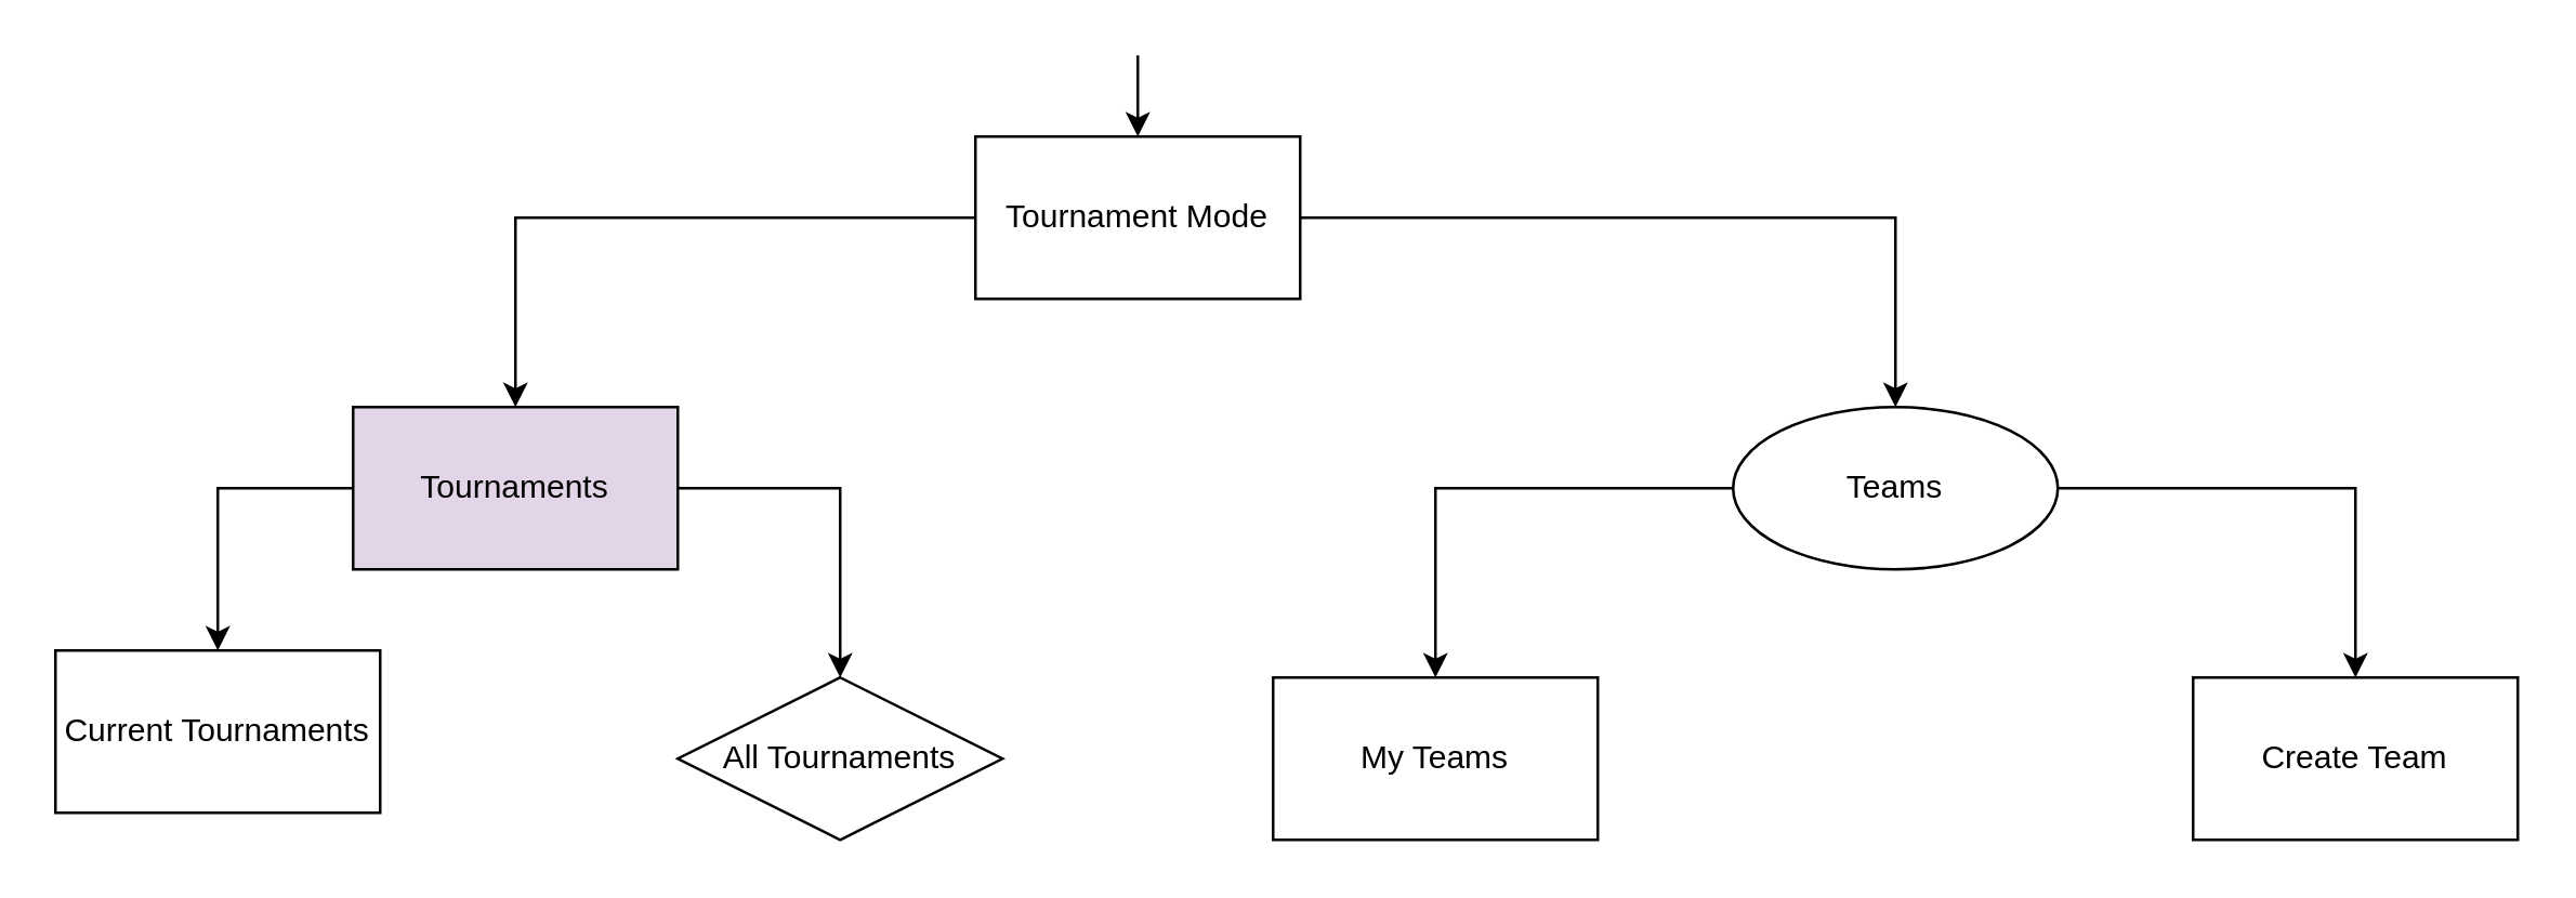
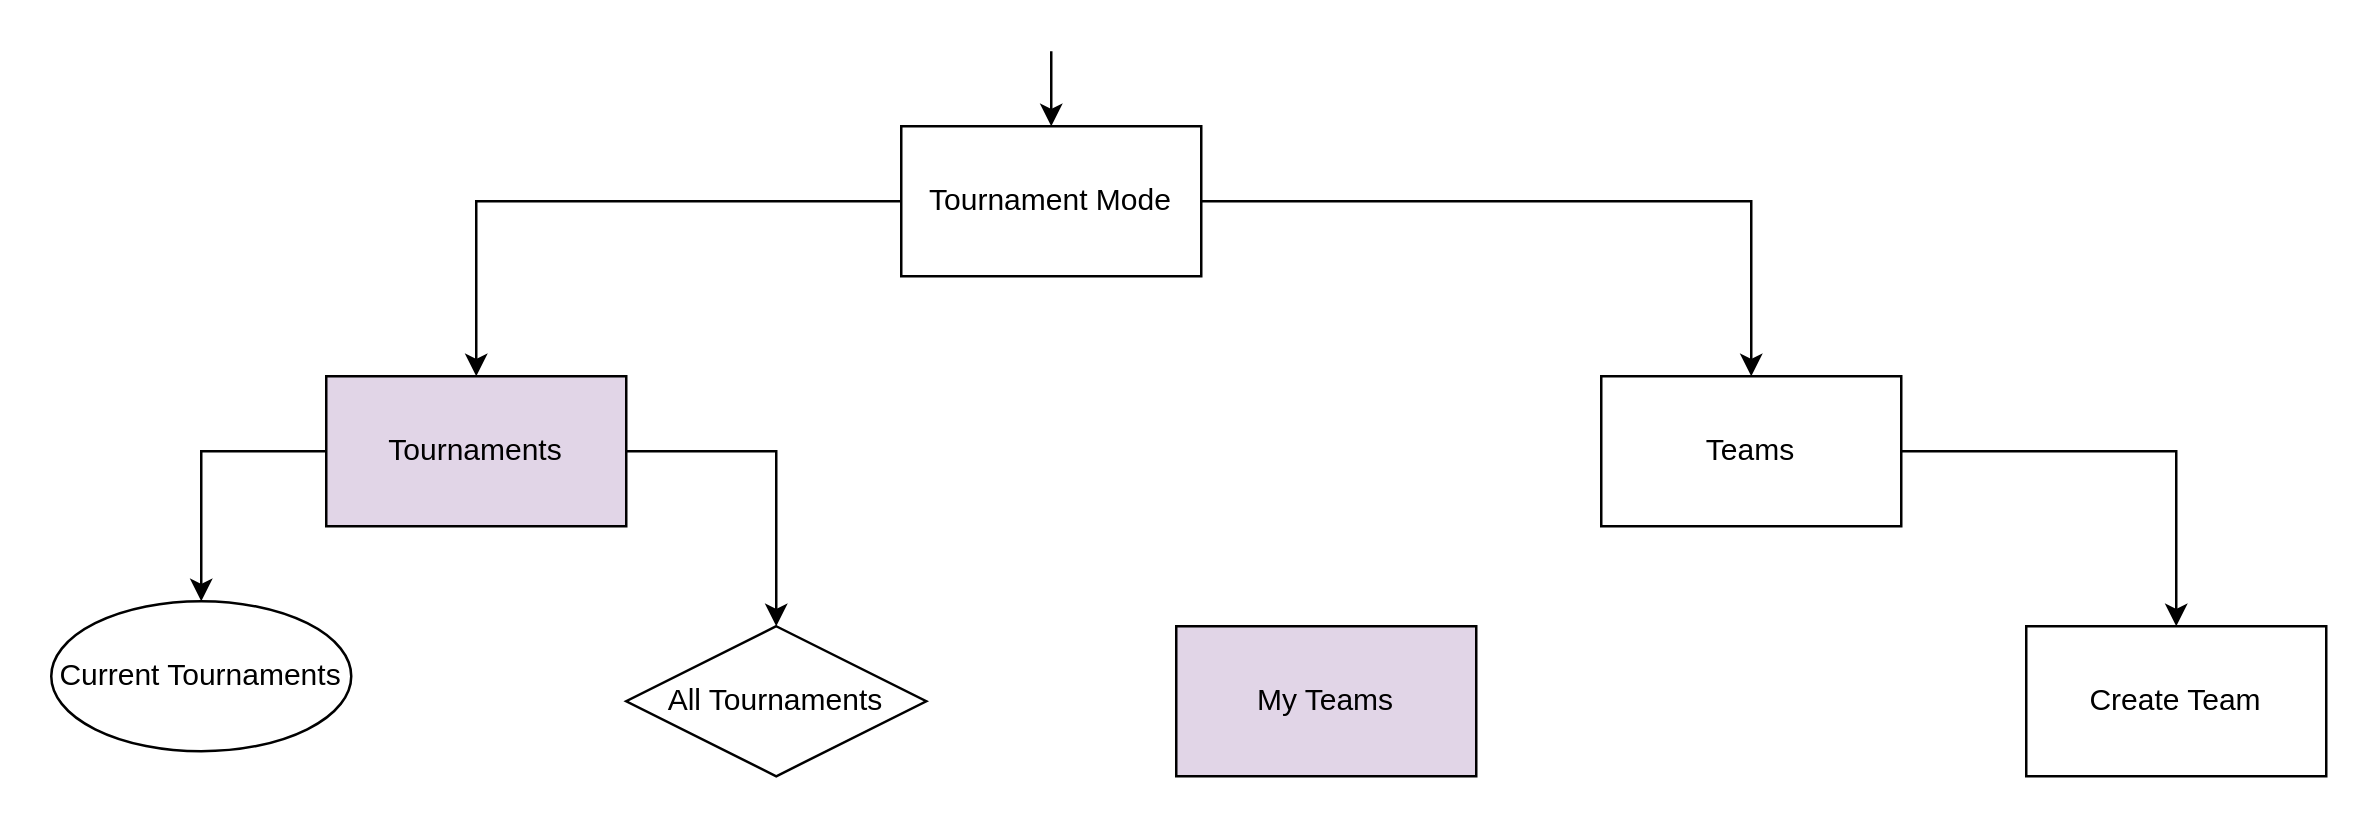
- <mxCell id="9" style="edgeStyle=orthogonalEdgeStyle;rounded=0;orthogonalLoop=1;jettySize=auto;html=1;exitX=0;exitY=0.5;exitDx=0;exitDy=0;" edge="1" parent="1" source="11" target="12"><mxGeometry relative="1" as="geometry" /></mxCell>
- <mxCell id="11" value="Teams" style="ellipse;whiteSpace=wrap;html=1;" vertex="1" parent="1"><mxGeometry x="640" y="150" width="120" height="60" as="geometry" /></mxCell>
+ <mxCell id="11" value="Teams" style="rounded=0;whiteSpace=wrap;html=1;" vertex="1" parent="1"><mxGeometry x="640" y="150" width="120" height="60" as="geometry" /></mxCell>
- <mxCell id="13" value="Current Tournaments" style="rounded=0;whiteSpace=wrap;html=1;" vertex="1" parent="1"><mxGeometry y="240" width="120" height="60" as="geometry" x="20" /></mxCell>
+ <mxCell id="13" value="Current Tournaments" style="ellipse;whiteSpace=wrap;html=1;" vertex="1" parent="1"><mxGeometry y="240" width="120" height="60" as="geometry" x="20" /></mxCell>
- <mxCell id="12" value="My Teams" style="rounded=0;whiteSpace=wrap;html=1;" vertex="1" parent="1"><mxGeometry x="470" y="250" width="120" height="60" as="geometry" /></mxCell>
+ <mxCell id="12" value="My Teams" style="rounded=0;whiteSpace=wrap;html=1;fillColor=#e1d5e7;" vertex="1" parent="1"><mxGeometry x="470" y="250" width="120" height="60" as="geometry" /></mxCell>
